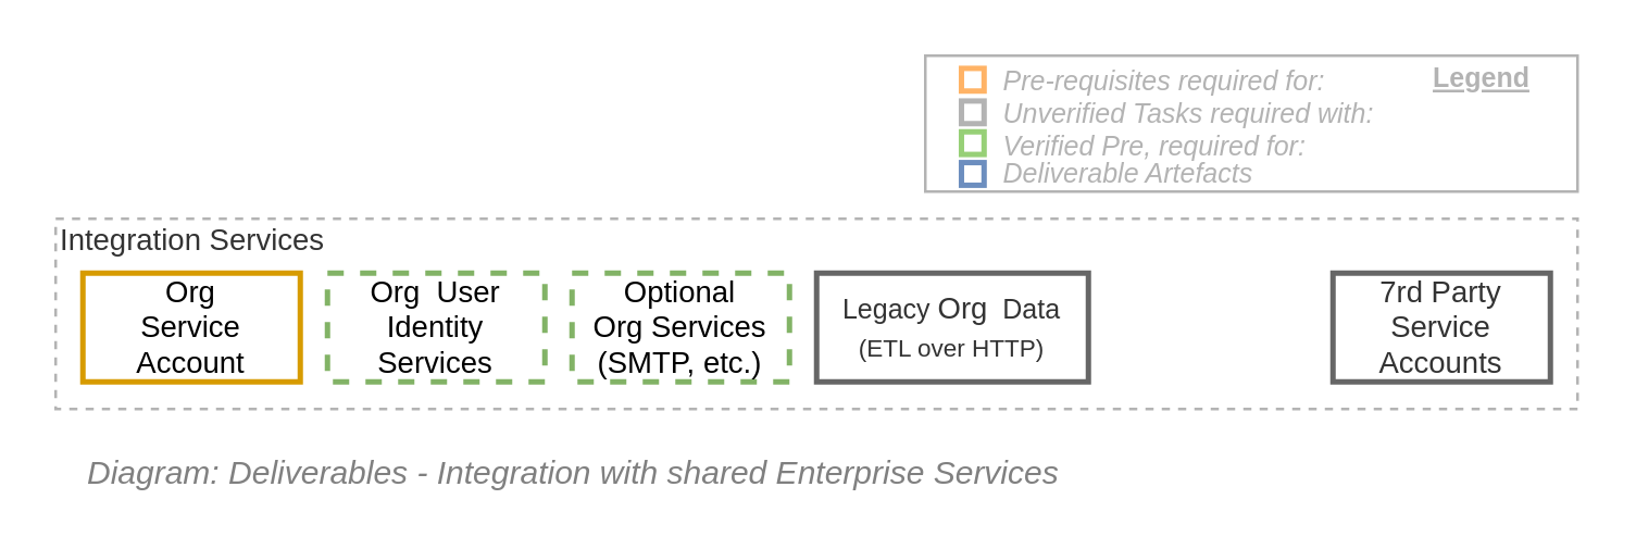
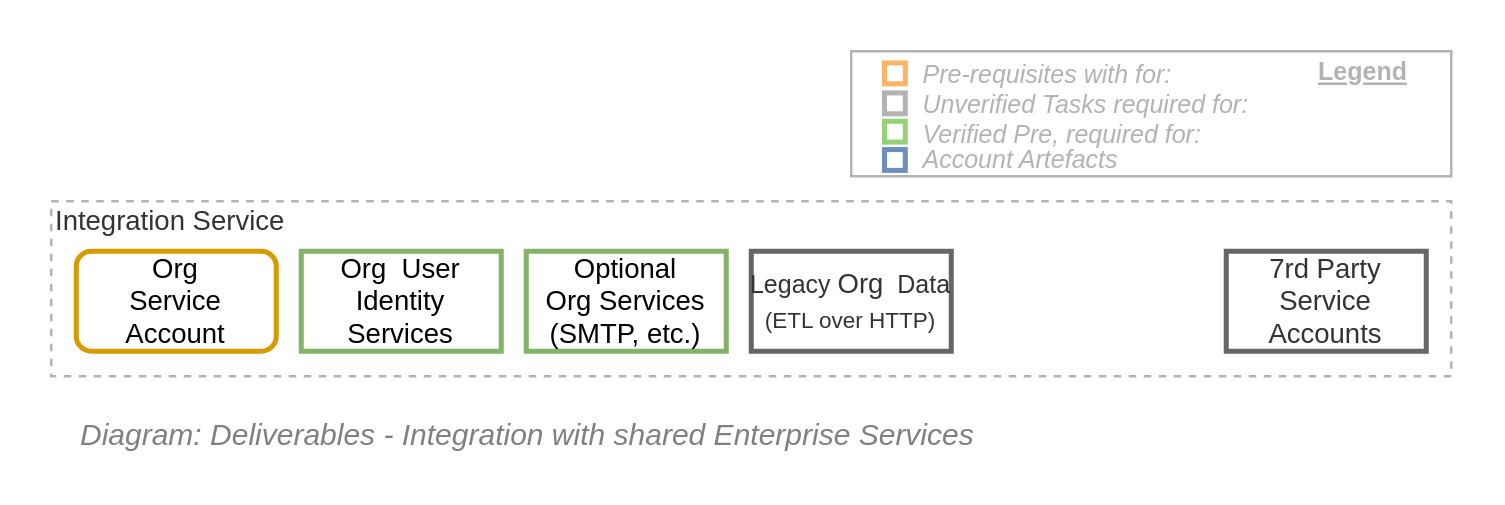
- <mxCell id="13" value="Pre-requisites required for:" style="text;html=1;strokeColor=none;fillColor=none;align=left;verticalAlign=middle;whiteSpace=wrap;rounded=0;fontSize=10;fontStyle=2;fontColor=#B3B3B3;" vertex="1" parent="9"><mxGeometry x="26.595" y="4.667" width="213.405" height="8.333" as="geometry" /></mxCell>
+ <mxCell id="13" value="Pre-requisites with for:" style="text;html=1;strokeColor=none;fillColor=none;align=left;verticalAlign=middle;whiteSpace=wrap;rounded=0;fontSize=10;fontStyle=2;fontColor=#B3B3B3;" vertex="1" parent="9"><mxGeometry x="26.595" y="4.667" width="213.405" height="8.333" as="geometry" /></mxCell>
- <mxCell id="18" value="Unverified Tasks required with:" style="text;html=1;strokeColor=none;fillColor=none;align=left;verticalAlign=middle;whiteSpace=wrap;rounded=0;fontSize=10;fontStyle=2;fontColor=#B3B3B3;" vertex="1" parent="9"><mxGeometry x="26.595" y="16.667" width="213.405" height="8.333" as="geometry" /></mxCell>
+ <mxCell id="18" value="Unverified Tasks required for:" style="text;html=1;strokeColor=none;fillColor=none;align=left;verticalAlign=middle;whiteSpace=wrap;rounded=0;fontSize=10;fontStyle=2;fontColor=#B3B3B3;" vertex="1" parent="9"><mxGeometry x="26.595" y="16.667" width="213.405" height="8.333" as="geometry" /></mxCell>
- <mxCell id="15" value="Deliverable Artefacts" style="text;html=1;strokeColor=none;fillColor=none;align=left;verticalAlign=middle;whiteSpace=wrap;rounded=0;fontSize=10;fontStyle=2;fontColor=#B3B3B3;" vertex="1" parent="9"><mxGeometry x="26.595" y="39.333" width="213.405" height="8.333" as="geometry" /></mxCell>
+ <mxCell id="15" value="Account Artefacts" style="text;html=1;strokeColor=none;fillColor=none;align=left;verticalAlign=middle;whiteSpace=wrap;rounded=0;fontSize=10;fontStyle=2;fontColor=#B3B3B3;" vertex="1" parent="9"><mxGeometry x="26.595" y="39.333" width="213.405" height="8.333" as="geometry" /></mxCell>
- <mxCell id="2" value="Integration Services" style="rounded=0;whiteSpace=wrap;html=1;shadow=0;glass=0;comic=0;strokeColor=#B3B3B3;fillColor=none;fontSize=11;align=left;fontColor=#333333;recursiveResize=0;container=1;collapsible=0;verticalAlign=top;spacing=2;spacingTop=-5;dashed=1;" vertex="1" parent="1"><mxGeometry x="20" y="80" width="560" height="70" as="geometry" /></mxCell>
+ <mxCell id="2" value="Integration Service" style="rounded=0;whiteSpace=wrap;html=1;shadow=0;glass=0;comic=0;strokeColor=#B3B3B3;fillColor=none;fontSize=11;align=left;fontColor=#333333;recursiveResize=0;container=1;collapsible=0;verticalAlign=top;spacing=2;spacingTop=-5;dashed=1;" vertex="1" parent="1"><mxGeometry x="20" y="80" width="560" height="70" as="geometry" /></mxCell>
- <mxCell id="4" value="&lt;span style=&quot;text-align: left&quot;&gt;Org&lt;/span&gt;&lt;br&gt;Service Account" style="rounded=0;whiteSpace=wrap;html=1;shadow=0;glass=0;comic=0;strokeColor=#d79b00;fontSize=11;align=center;recursiveResize=0;container=1;collapsible=0;strokeWidth=2;fillColor=none;" vertex="1" parent="2"><mxGeometry x="10" y="20" width="80" height="40" as="geometry" /></mxCell>
+ <mxCell id="4" value="&lt;span style=&quot;text-align: left&quot;&gt;Org&lt;/span&gt;&lt;br&gt;Service Account" style="whiteSpace=wrap;html=1;shadow=0;glass=0;comic=0;strokeColor=#d79b00;fontSize=11;align=center;recursiveResize=0;container=1;collapsible=0;strokeWidth=2;fillColor=none;rounded=1;" vertex="1" parent="2"><mxGeometry x="10" y="20" width="80" height="40" as="geometry" /></mxCell>
- <mxCell id="7" value="&lt;span style=&quot;text-align: left&quot;&gt;Org&lt;/span&gt;&amp;nbsp; User Identity Services" style="rounded=0;whiteSpace=wrap;html=1;shadow=0;glass=0;comic=0;strokeColor=#82b366;fontSize=11;align=center;recursiveResize=0;container=1;collapsible=0;strokeWidth=2;fillColor=none;dashed=1;" vertex="1" parent="2"><mxGeometry x="100" y="20" width="80" height="40" as="geometry" /></mxCell>
+ <mxCell id="7" value="&lt;span style=&quot;text-align: left&quot;&gt;Org&lt;/span&gt;&amp;nbsp; User Identity Services" style="rounded=0;whiteSpace=wrap;html=1;shadow=0;glass=0;comic=0;strokeColor=#82b366;fontSize=11;align=center;recursiveResize=0;container=1;collapsible=0;strokeWidth=2;fillColor=none;" vertex="1" parent="2"><mxGeometry x="100" y="20" width="80" height="40" as="geometry" /></mxCell>
- <mxCell id="5" value="&lt;span style=&quot;text-align: left&quot;&gt;Optional Org&lt;/span&gt;&amp;nbsp;Services &lt;br style=&quot;font-size: 11px&quot;&gt;(SMTP, etc.)" style="rounded=0;whiteSpace=wrap;html=1;shadow=0;glass=0;comic=0;strokeColor=#82b366;fontSize=11;align=center;recursiveResize=0;container=1;collapsible=0;strokeWidth=2;fillColor=none;dashed=1;" vertex="1" parent="2"><mxGeometry x="190" y="20" width="80" height="40" as="geometry" /></mxCell>
+ <mxCell id="5" value="&lt;span style=&quot;text-align: left&quot;&gt;Optional Org&lt;/span&gt;&amp;nbsp;Services &lt;br style=&quot;font-size: 11px&quot;&gt;(SMTP, etc.)" style="rounded=0;whiteSpace=wrap;html=1;shadow=0;glass=0;comic=0;strokeColor=#82b366;fontSize=11;align=center;recursiveResize=0;container=1;collapsible=0;strokeWidth=2;fillColor=none;" vertex="1" parent="2"><mxGeometry x="190" y="20" width="80" height="40" as="geometry" /></mxCell>
- <mxCell id="6" value="&lt;font style=&quot;font-size: 10px&quot;&gt;Legacy&amp;nbsp;&lt;span style=&quot;font-size: 11px ; text-align: left&quot;&gt;Org&lt;/span&gt;&amp;nbsp;&amp;nbsp;Data &lt;/font&gt;&lt;br style=&quot;font-size: 11px&quot;&gt;&lt;font style=&quot;font-size: 9px&quot;&gt;(ETL over HTTP)&lt;/font&gt;" style="rounded=0;whiteSpace=wrap;html=1;shadow=0;glass=0;comic=0;strokeColor=#666666;fontSize=11;align=center;fontColor=#333333;recursiveResize=0;container=1;collapsible=0;fillColor=none;strokeWidth=2;" vertex="1" parent="2"><mxGeometry x="280" y="20" width="100" height="40" as="geometry" /></mxCell>
+ <mxCell id="6" value="&lt;font style=&quot;font-size: 10px&quot;&gt;Legacy&amp;nbsp;&lt;span style=&quot;font-size: 11px ; text-align: left&quot;&gt;Org&lt;/span&gt;&amp;nbsp;&amp;nbsp;Data &lt;/font&gt;&lt;br style=&quot;font-size: 11px&quot;&gt;&lt;font style=&quot;font-size: 9px&quot;&gt;(ETL over HTTP)&lt;/font&gt;" style="rounded=0;whiteSpace=wrap;html=1;shadow=0;glass=0;comic=0;strokeColor=#666666;fontSize=11;align=center;fontColor=#333333;recursiveResize=0;container=1;collapsible=0;fillColor=none;strokeWidth=2;" vertex="1" parent="2"><mxGeometry x="280" y="20" width="80" height="40" as="geometry" /></mxCell>
